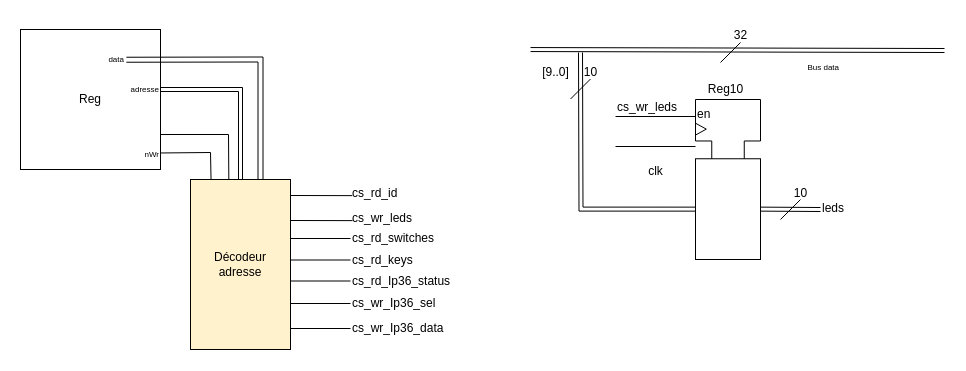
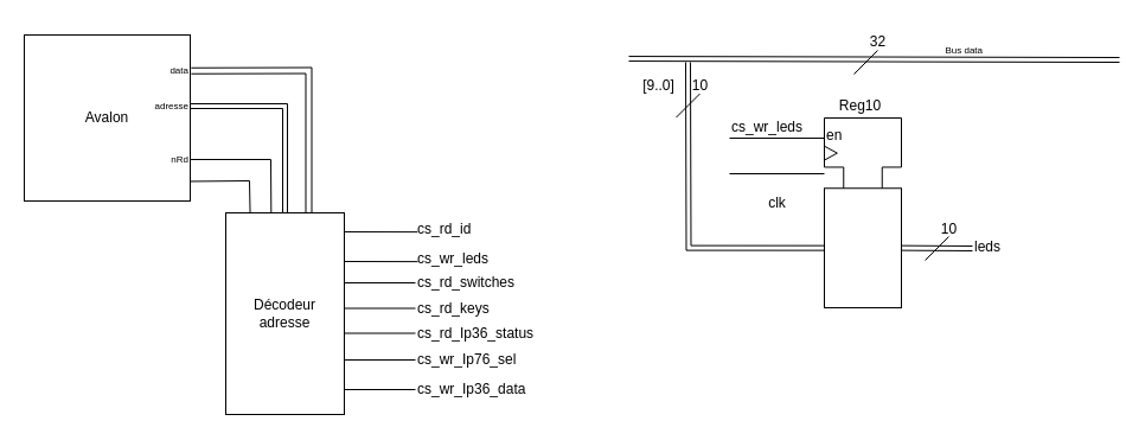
- <mxCell id="8" value="data" style="text;html=1;align=right;verticalAlign=middle;resizable=0;points=[];autosize=1;strokeColor=none;fillColor=none;fontSize=8;fontColor=#000000;" vertex="1" parent="1"><mxGeometry x="85" y="49" width="40" height="20" as="geometry" /></mxCell>
+ <mxCell id="8" value="data" style="text;html=1;align=right;verticalAlign=middle;resizable=0;points=[];autosize=1;strokeColor=none;fillColor=none;fontSize=8;fontColor=#000000;" vertex="1" parent="1"><mxGeometry x="120" y="49" width="40" height="20" as="geometry" /></mxCell>
- <mxCell id="31" value="Bus data" style="text;html=1;align=right;verticalAlign=middle;resizable=0;points=[];autosize=1;strokeColor=none;fillColor=none;fontSize=8;fontColor=#000000;" vertex="1" parent="1"><mxGeometry x="780" y="57" width="60" height="20" as="geometry" /></mxCell>
+ <mxCell id="31" value="Bus data" style="text;html=1;align=right;verticalAlign=middle;resizable=0;points=[];autosize=1;strokeColor=none;fillColor=none;fontSize=8;fontColor=#000000;" vertex="1" parent="1"><mxGeometry x="770" y="32" width="60" height="20" as="geometry" /></mxCell>
- <mxCell id="2" value="Reg" style="whiteSpace=wrap;html=1;aspect=fixed;fontColor=#000000;" vertex="1" parent="1"><mxGeometry x="20" y="29" width="140" height="140" as="geometry" /></mxCell>
+ <mxCell id="2" value="Avalon" style="whiteSpace=wrap;html=1;aspect=fixed;fontColor=#000000;" vertex="1" parent="1"><mxGeometry x="20" y="29" width="140" height="140" as="geometry" /></mxCell>
+ <mxCell id="7" value="nRd" style="text;html=1;align=right;verticalAlign=middle;resizable=0;points=[];autosize=1;strokeColor=none;fillColor=none;fontSize=8;fontColor=#000000;" vertex="1" parent="1"><mxGeometry x="120" y="124" width="40" height="20" as="geometry" /></mxCell>
- <mxCell id="6" value="nWr" style="text;html=1;align=right;verticalAlign=middle;resizable=0;points=[];autosize=1;strokeColor=none;fillColor=none;fontSize=8;fontColor=#000000;" vertex="1" parent="1"><mxGeometry x="120" y="144" width="40" height="20" as="geometry" /></mxCell>
- <mxCell id="11" value="Décodeur&lt;br&gt;adresse" style="rounded=0;whiteSpace=wrap;html=1;fontColor=#000000;fillColor=#fff2cc;" vertex="1" parent="1"><mxGeometry x="190" y="179" width="100" height="170" as="geometry" /></mxCell>
+ <mxCell id="11" value="Décodeur&lt;br&gt;adresse" style="rounded=0;whiteSpace=wrap;html=1;fontColor=#000000;" vertex="1" parent="1"><mxGeometry x="190" y="179" width="100" height="170" as="geometry" /></mxCell>
- <mxCell id="21" value="cs_wr_Ip36_sel" style="text;html=1;align=left;verticalAlign=middle;resizable=0;points=[];autosize=1;strokeColor=none;fillColor=none;fontColor=#000000;" vertex="1" parent="1"><mxGeometry x="350" y="288" width="110" height="30" as="geometry" /></mxCell>
+ <mxCell id="21" value="cs_wr_Ip76_sel" style="text;html=1;align=left;verticalAlign=middle;resizable=0;points=[];autosize=1;strokeColor=none;fillColor=none;fontColor=#000000;" vertex="1" parent="1"><mxGeometry x="350" y="288" width="110" height="30" as="geometry" /></mxCell>
